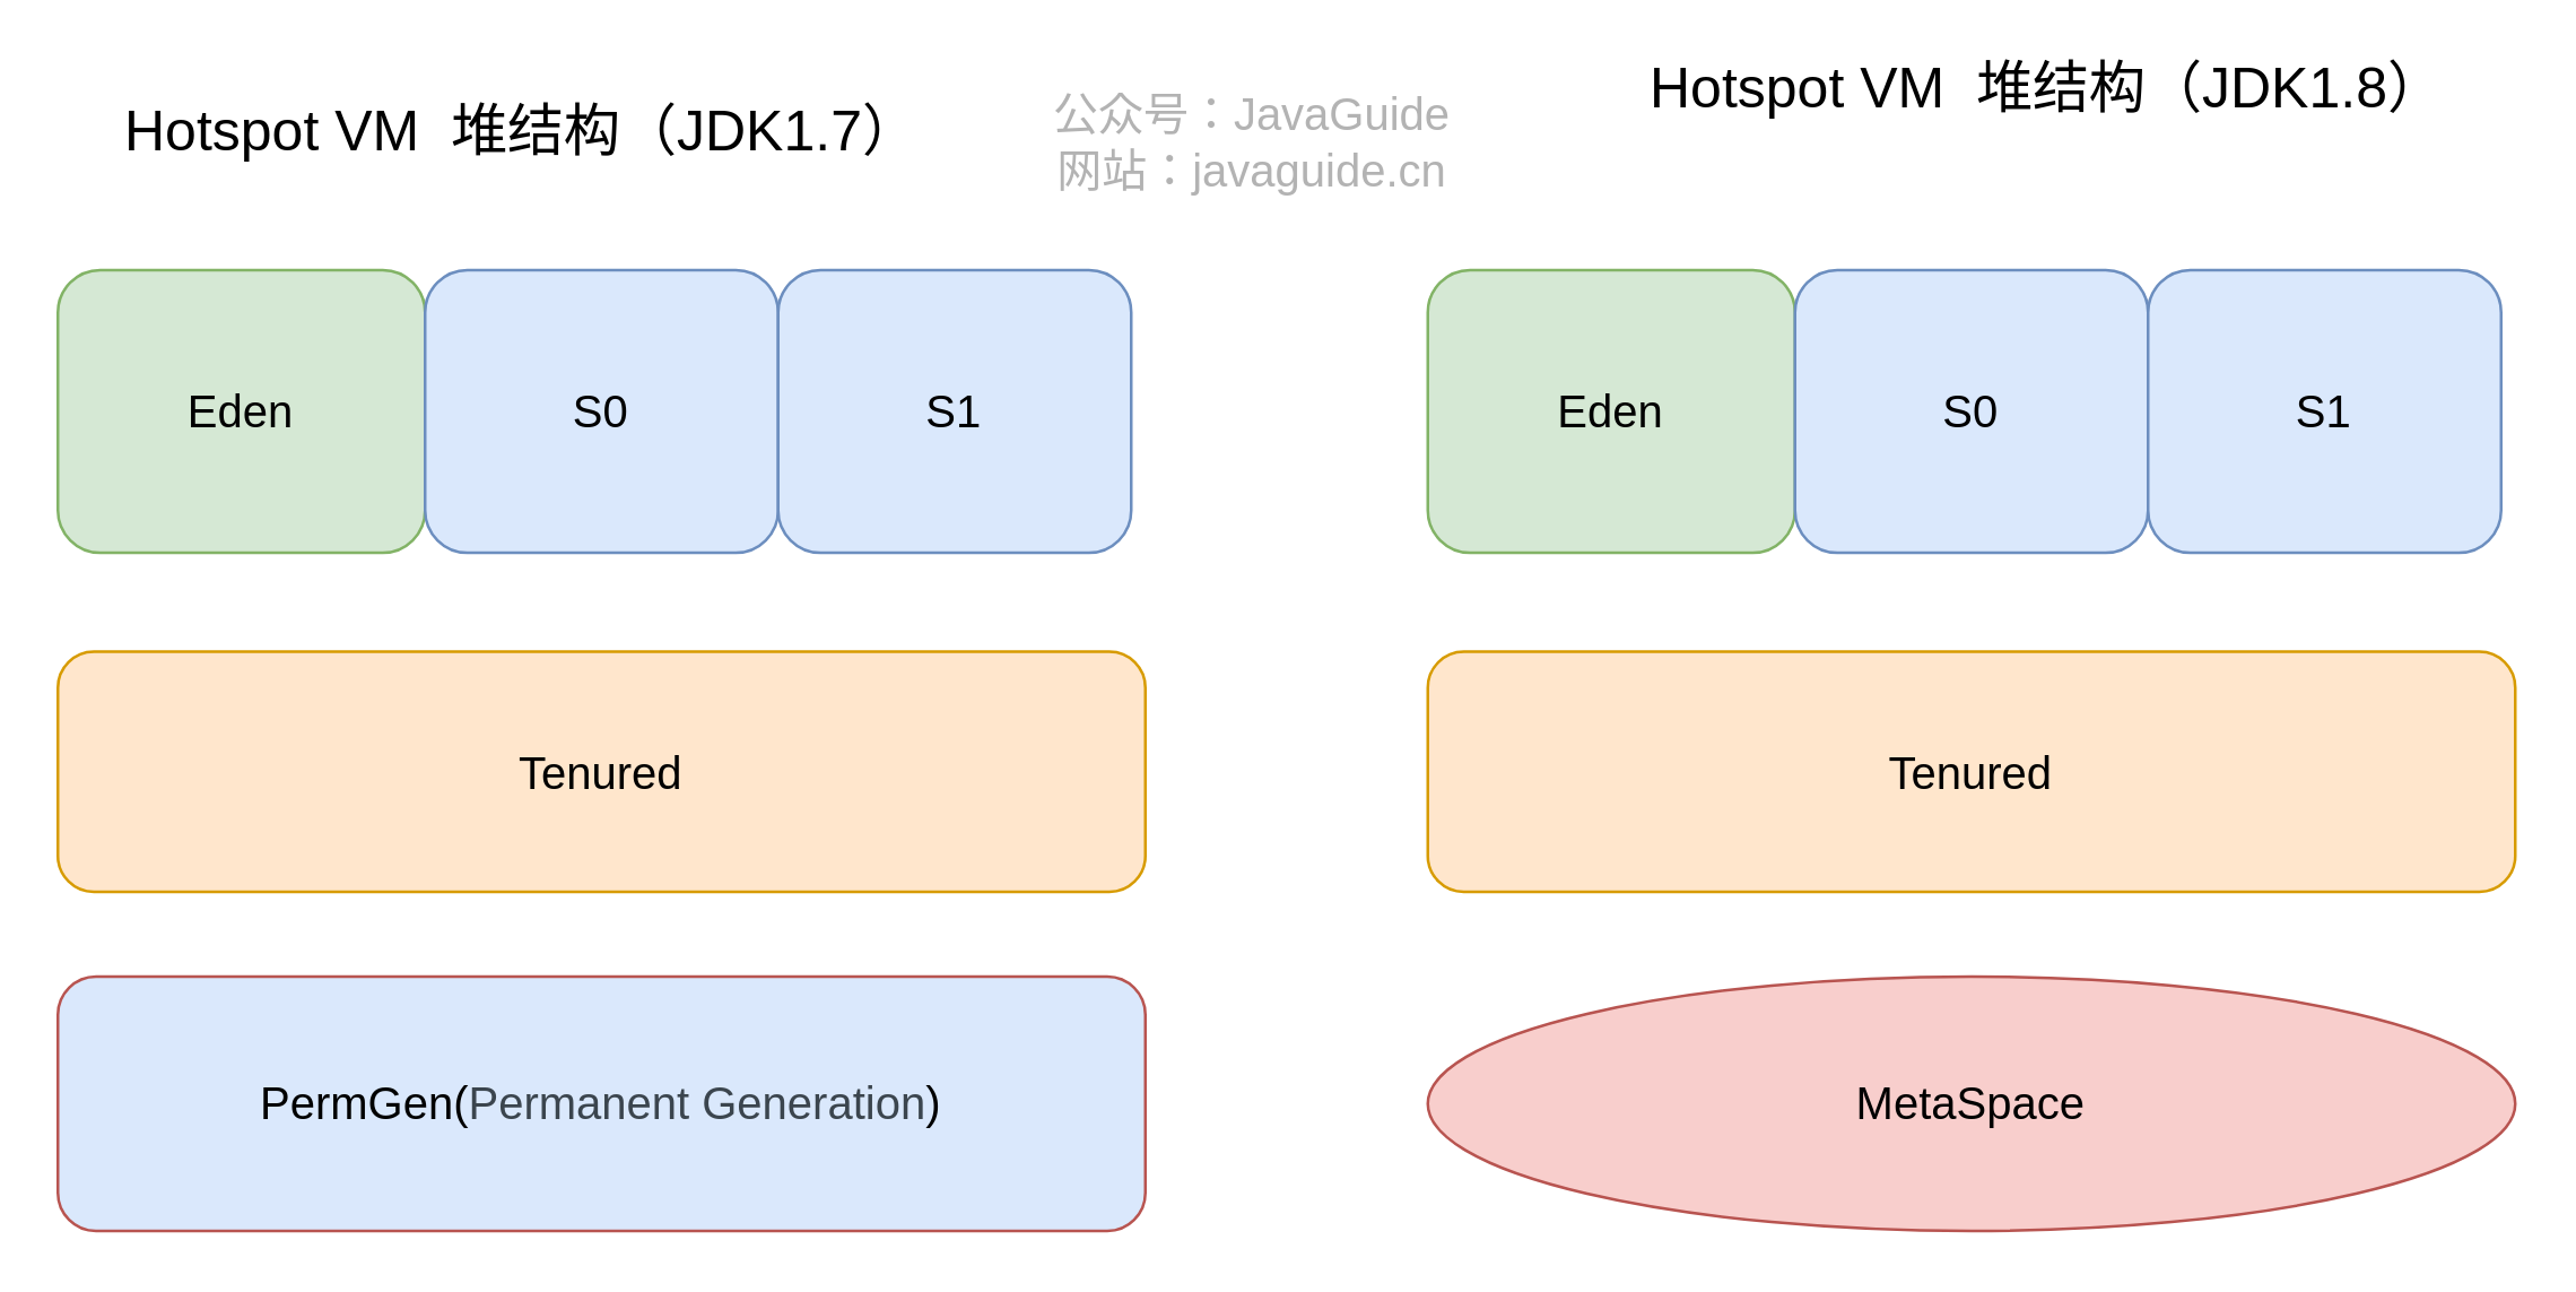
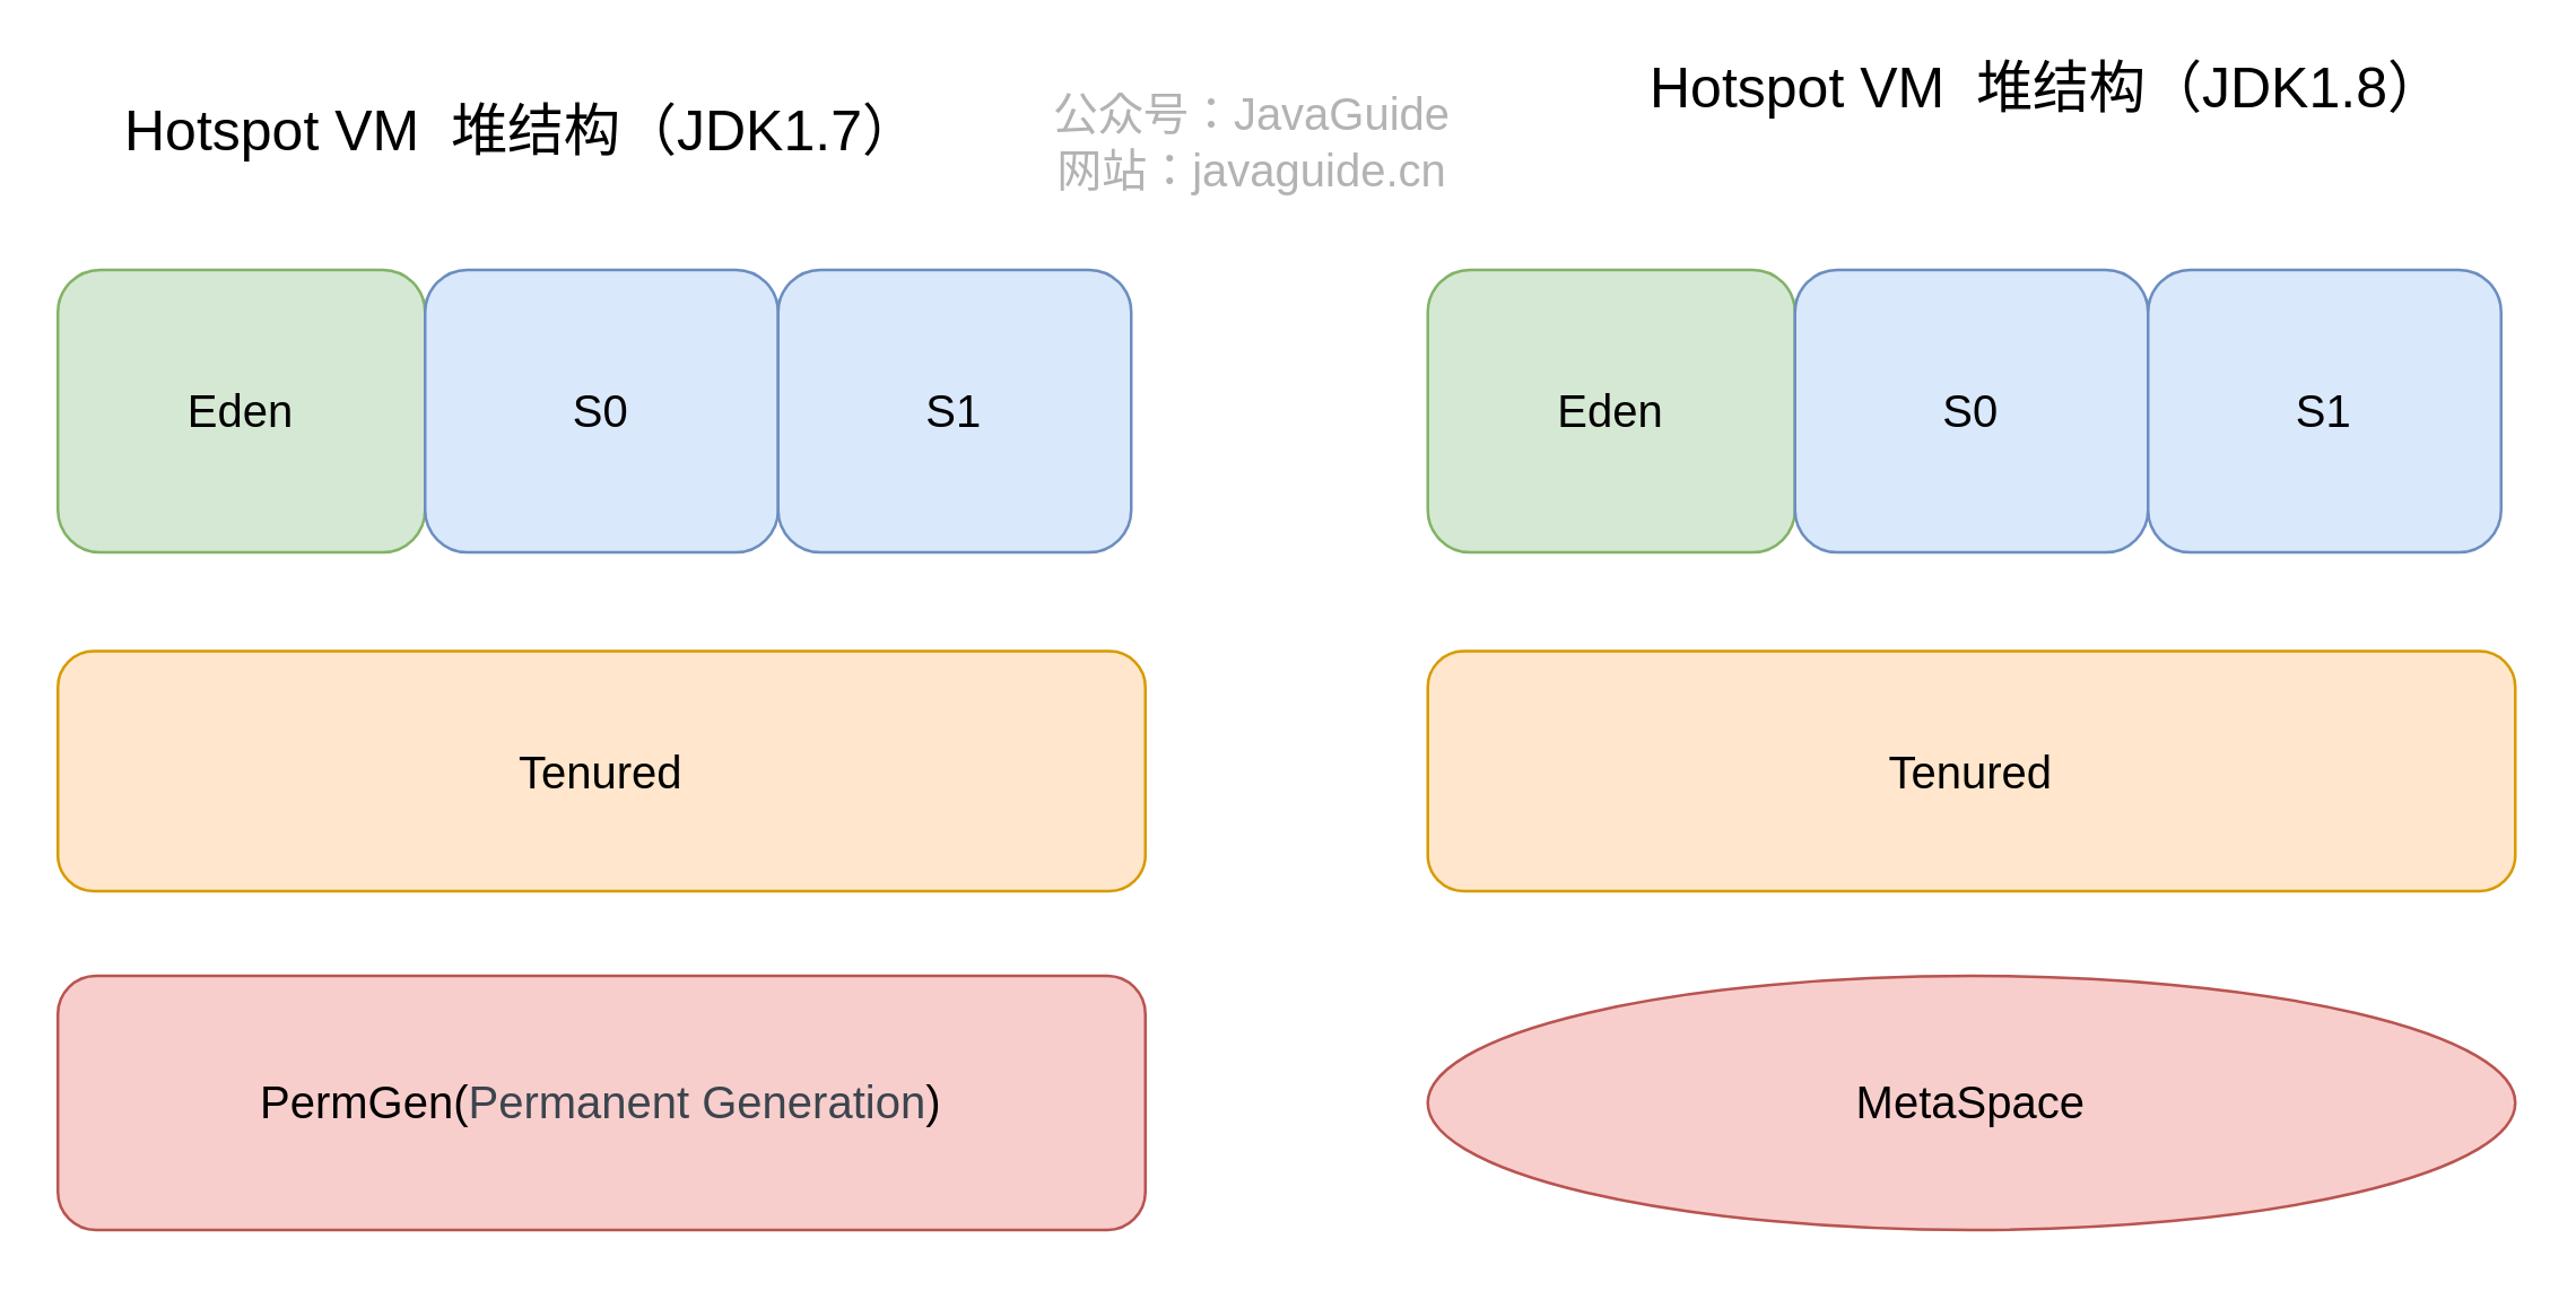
- <mxCell id="5" value="&lt;p style=&quot;font-size: 16px;&quot;&gt;PermGen(&lt;span style=&quot;color: rgb(59, 69, 78); text-align: left; font-size: 16px;&quot;&gt;P&lt;/span&gt;&lt;span style=&quot;color: rgb(59, 69, 78); text-align: left; font-size: 16px;&quot;&gt;ermanent &lt;/span&gt;&lt;span style=&quot;color: rgb(59, 69, 78); text-align: left; font-size: 16px;&quot;&gt;Generation&lt;/span&gt;)&lt;/p&gt;" style="rounded=1;whiteSpace=wrap;html=1;fillColor=#dae8fc;strokeColor=#b85450;sketch=0;fontSize=16;" parent="1" vertex="1"><mxGeometry x="20" y="345" width="385" height="90" as="geometry" /></mxCell>
+ <mxCell id="5" value="&lt;p style=&quot;font-size: 16px;&quot;&gt;PermGen(&lt;span style=&quot;color: rgb(59, 69, 78); text-align: left; font-size: 16px;&quot;&gt;P&lt;/span&gt;&lt;span style=&quot;color: rgb(59, 69, 78); text-align: left; font-size: 16px;&quot;&gt;ermanent &lt;/span&gt;&lt;span style=&quot;color: rgb(59, 69, 78); text-align: left; font-size: 16px;&quot;&gt;Generation&lt;/span&gt;)&lt;/p&gt;" style="rounded=1;whiteSpace=wrap;html=1;fillColor=#f8cecc;strokeColor=#b85450;sketch=0;fontSize=16;" parent="1" vertex="1"><mxGeometry x="20" y="345" width="385" height="90" as="geometry" /></mxCell>
